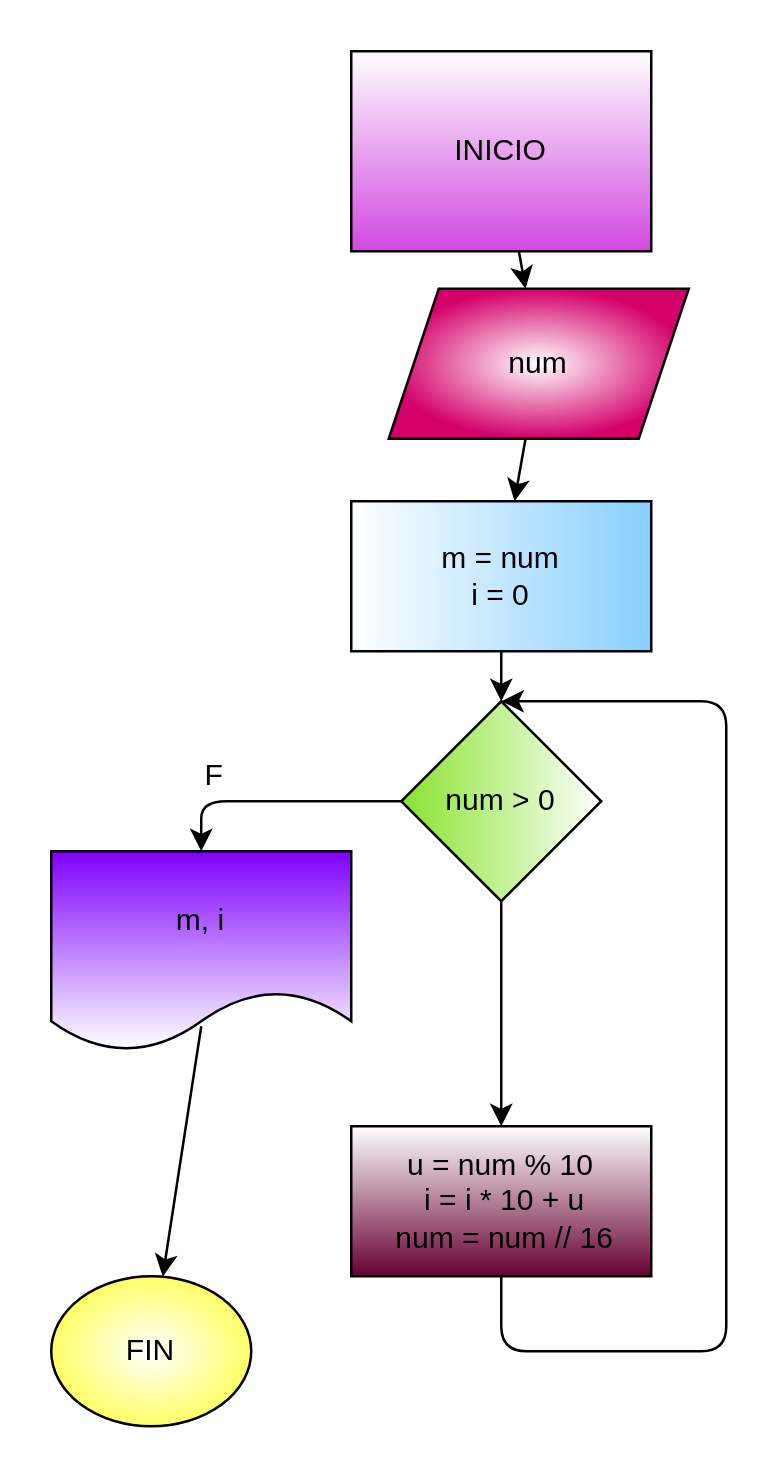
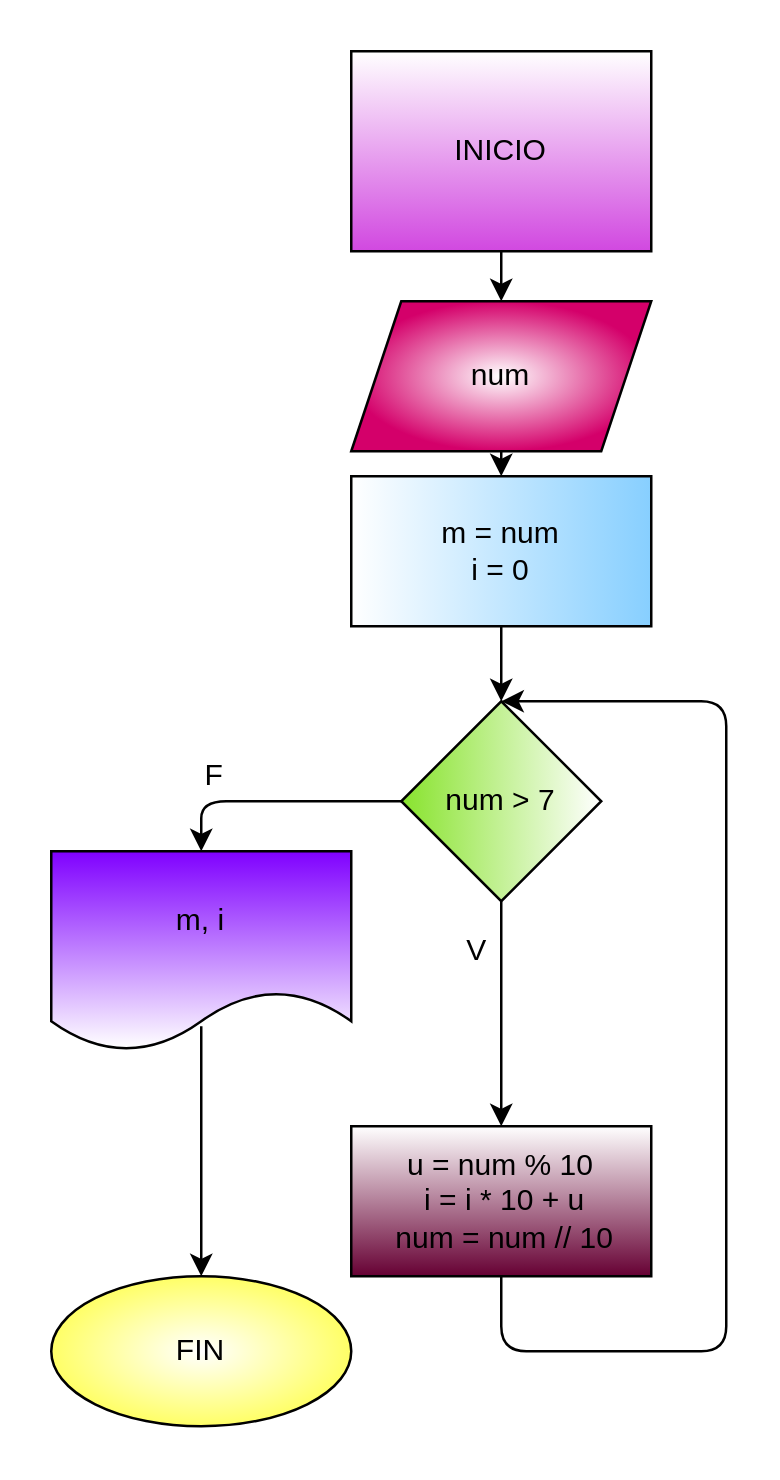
- <mxCell id="5" value="num" style="shape=parallelogram;perimeter=parallelogramPerimeter;whiteSpace=wrap;html=1;fixedSize=1;gradientColor=#D4006A;gradientDirection=radial;" parent="1" vertex="1"><mxGeometry x="155" y="115" width="120" height="60" as="geometry" /></mxCell>
+ <mxCell id="5" value="num" style="shape=parallelogram;perimeter=parallelogramPerimeter;whiteSpace=wrap;html=1;fixedSize=1;gradientColor=#D4006A;gradientDirection=radial;" parent="1" vertex="1"><mxGeometry x="140" y="120" width="120" height="60" as="geometry" /></mxCell>
- <mxCell id="7" value="m = num &lt;br&gt;i = 0" style="whiteSpace=wrap;html=1;gradientColor=#87CFFF;gradientDirection=east;" vertex="1" parent="1"><mxGeometry x="140" y="200" width="120" height="60" as="geometry" /></mxCell>
+ <mxCell id="7" value="m = num &lt;br&gt;i = 0" style="whiteSpace=wrap;html=1;gradientColor=#87CFFF;gradientDirection=east;" vertex="1" parent="1"><mxGeometry x="140" y="190" width="120" height="60" as="geometry" /></mxCell>
- <mxCell id="10" value="num &amp;gt; 0" style="rhombus;whiteSpace=wrap;html=1;gradientColor=#88E32D;gradientDirection=west;" vertex="1" parent="1"><mxGeometry x="160" y="280" width="80" height="80" as="geometry" /></mxCell>
+ <mxCell id="10" value="num &amp;gt; 7" style="rhombus;whiteSpace=wrap;html=1;gradientColor=#88E32D;gradientDirection=west;" vertex="1" parent="1"><mxGeometry x="160" y="280" width="80" height="80" as="geometry" /></mxCell>
+ <mxCell id="16" value="V" style="text;html=1;align=center;verticalAlign=middle;resizable=0;points=[];autosize=1;strokeColor=none;fillColor=none;" vertex="1" parent="1"><mxGeometry x="180" y="370" width="20" height="20" as="geometry" /></mxCell>
- <mxCell id="15" value="u = num % 10&lt;br&gt;&amp;nbsp;i = i * 10 + u&lt;br&gt;&amp;nbsp;num = num // 16" style="whiteSpace=wrap;html=1;gradientColor=#660033;" vertex="1" parent="1"><mxGeometry x="140" y="450" width="120" height="60" as="geometry" /></mxCell>
+ <mxCell id="15" value="u = num % 10&lt;br&gt;&amp;nbsp;i = i * 10 + u&lt;br&gt;&amp;nbsp;num = num // 10" style="whiteSpace=wrap;html=1;gradientColor=#660033;" vertex="1" parent="1"><mxGeometry x="140" y="450" width="120" height="60" as="geometry" /></mxCell>
- <mxCell id="17" value="FIN" style="ellipse;whiteSpace=wrap;html=1;gradientColor=#FFFF66;gradientDirection=radial;" vertex="1" parent="1"><mxGeometry x="20" y="510" width="80" height="60" as="geometry" /></mxCell>
+ <mxCell id="17" value="FIN" style="ellipse;whiteSpace=wrap;html=1;gradientColor=#FFFF66;gradientDirection=radial;" vertex="1" parent="1"><mxGeometry x="20" y="510" width="120" height="60" as="geometry" /></mxCell>
